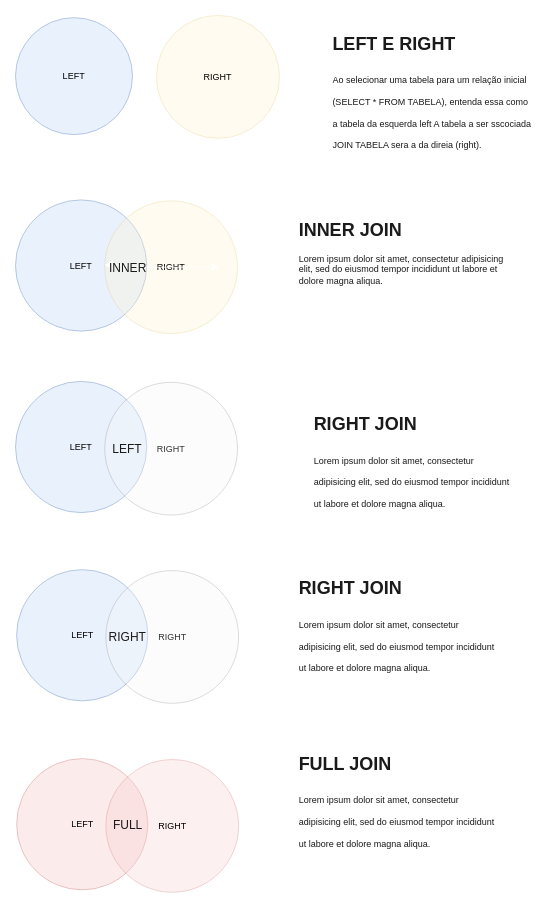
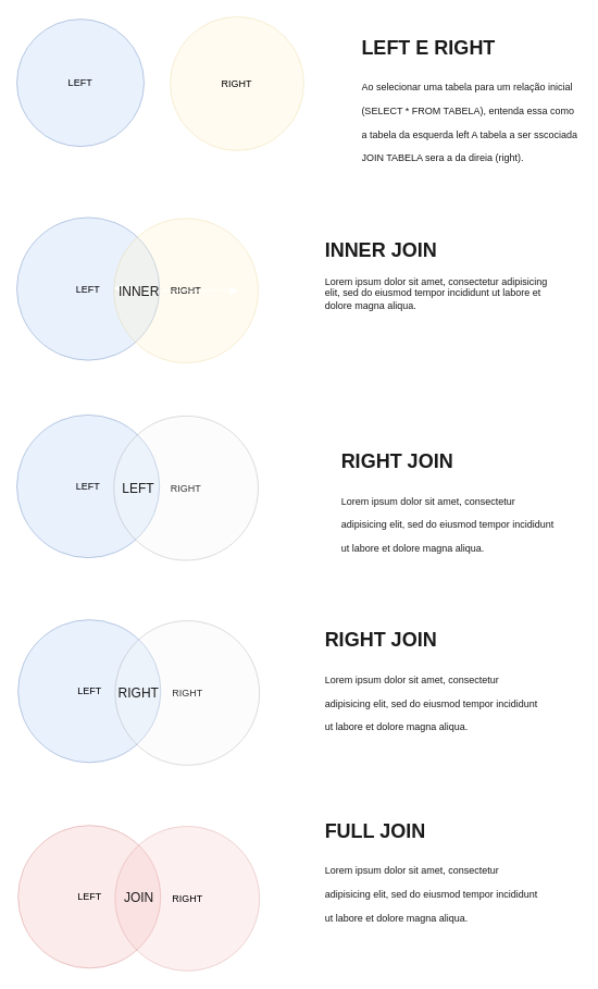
- <mxCell id="25" value="FULL" style="text;html=1;align=center;verticalAlign=middle;whiteSpace=wrap;rounded=0;fontSize=16;fontColor=#1A1A1A;" vertex="1" parent="1"><mxGeometry x="139.5" y="1083.5" width="60" height="30" as="geometry" /></mxCell>
+ <mxCell id="25" value="JOIN" style="text;html=1;align=center;verticalAlign=middle;whiteSpace=wrap;rounded=0;fontSize=16;fontColor=#1A1A1A;" vertex="1" parent="1"><mxGeometry x="139.5" y="1083.5" width="60" height="30" as="geometry" /></mxCell>
